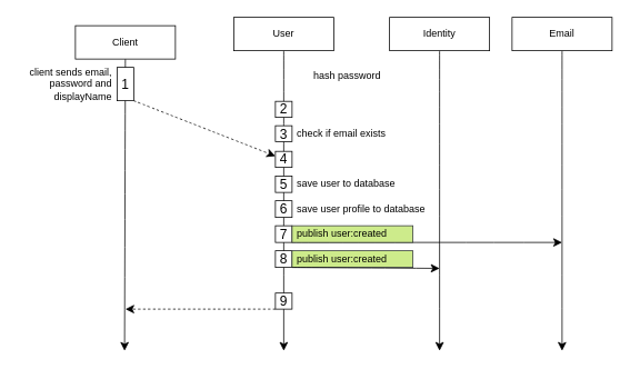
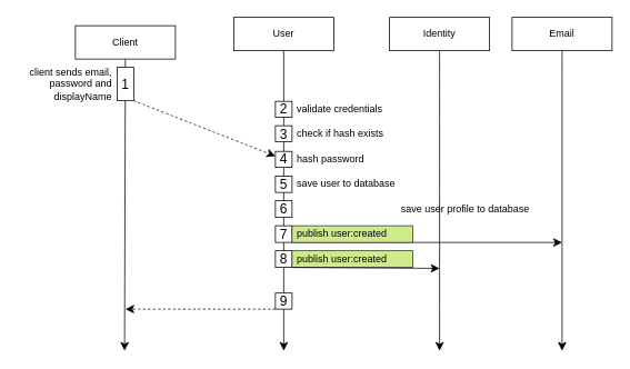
- <mxCell id="15" value="hash password" style="text;html=1;strokeColor=none;fillColor=none;align=left;verticalAlign=middle;whiteSpace=wrap;rounded=0;fontSize=12;fontFamily=Helvetica;spacingLeft=4;" parent="1" vertex="1"><mxGeometry x="370" y="80.38" width="145" height="20" as="geometry" /></mxCell>
+ <mxCell id="15" value="hash password" style="text;html=1;strokeColor=none;fillColor=none;align=left;verticalAlign=middle;whiteSpace=wrap;rounded=0;fontSize=12;fontFamily=Helvetica;spacingLeft=4;" parent="1" vertex="1"><mxGeometry x="350" y="180.38" width="145" height="20" as="geometry" /></mxCell>
+ <mxCell id="8" value="validate credentials" style="text;html=1;strokeColor=none;fillColor=none;align=left;verticalAlign=middle;whiteSpace=wrap;rounded=0;fontSize=12;fontFamily=Helvetica;spacingLeft=4;" parent="1" vertex="1"><mxGeometry x="350" y="120.38" width="145" height="20" as="geometry" /></mxCell>
- <mxCell id="30" value="check if email exists" style="text;html=1;strokeColor=none;fillColor=none;align=left;verticalAlign=middle;whiteSpace=wrap;rounded=0;fontSize=12;fontFamily=Helvetica;spacingLeft=4;" parent="1" vertex="1"><mxGeometry x="350" y="149.62" width="145" height="20" as="geometry" /></mxCell>
+ <mxCell id="30" value="check if hash exists" style="text;html=1;strokeColor=none;fillColor=none;align=left;verticalAlign=middle;whiteSpace=wrap;rounded=0;fontSize=12;fontFamily=Helvetica;spacingLeft=4;" parent="1" vertex="1"><mxGeometry x="350" y="149.62" width="145" height="20" as="geometry" /></mxCell>
- <mxCell id="27" value="save user profile to database" style="text;html=1;fillColor=none;align=left;verticalAlign=middle;whiteSpace=wrap;rounded=0;fontSize=12;fontFamily=Helvetica;spacingLeft=4;" parent="1" vertex="1"><mxGeometry x="350" y="240" width="165" height="20" as="geometry" /></mxCell>
+ <mxCell id="27" value="save user profile to database" style="text;html=1;fillColor=none;align=left;verticalAlign=middle;whiteSpace=wrap;rounded=0;fontSize=12;fontFamily=Helvetica;spacingLeft=4;" parent="1" vertex="1"><mxGeometry x="475" y="240" width="165" height="20" as="geometry" /></mxCell>
